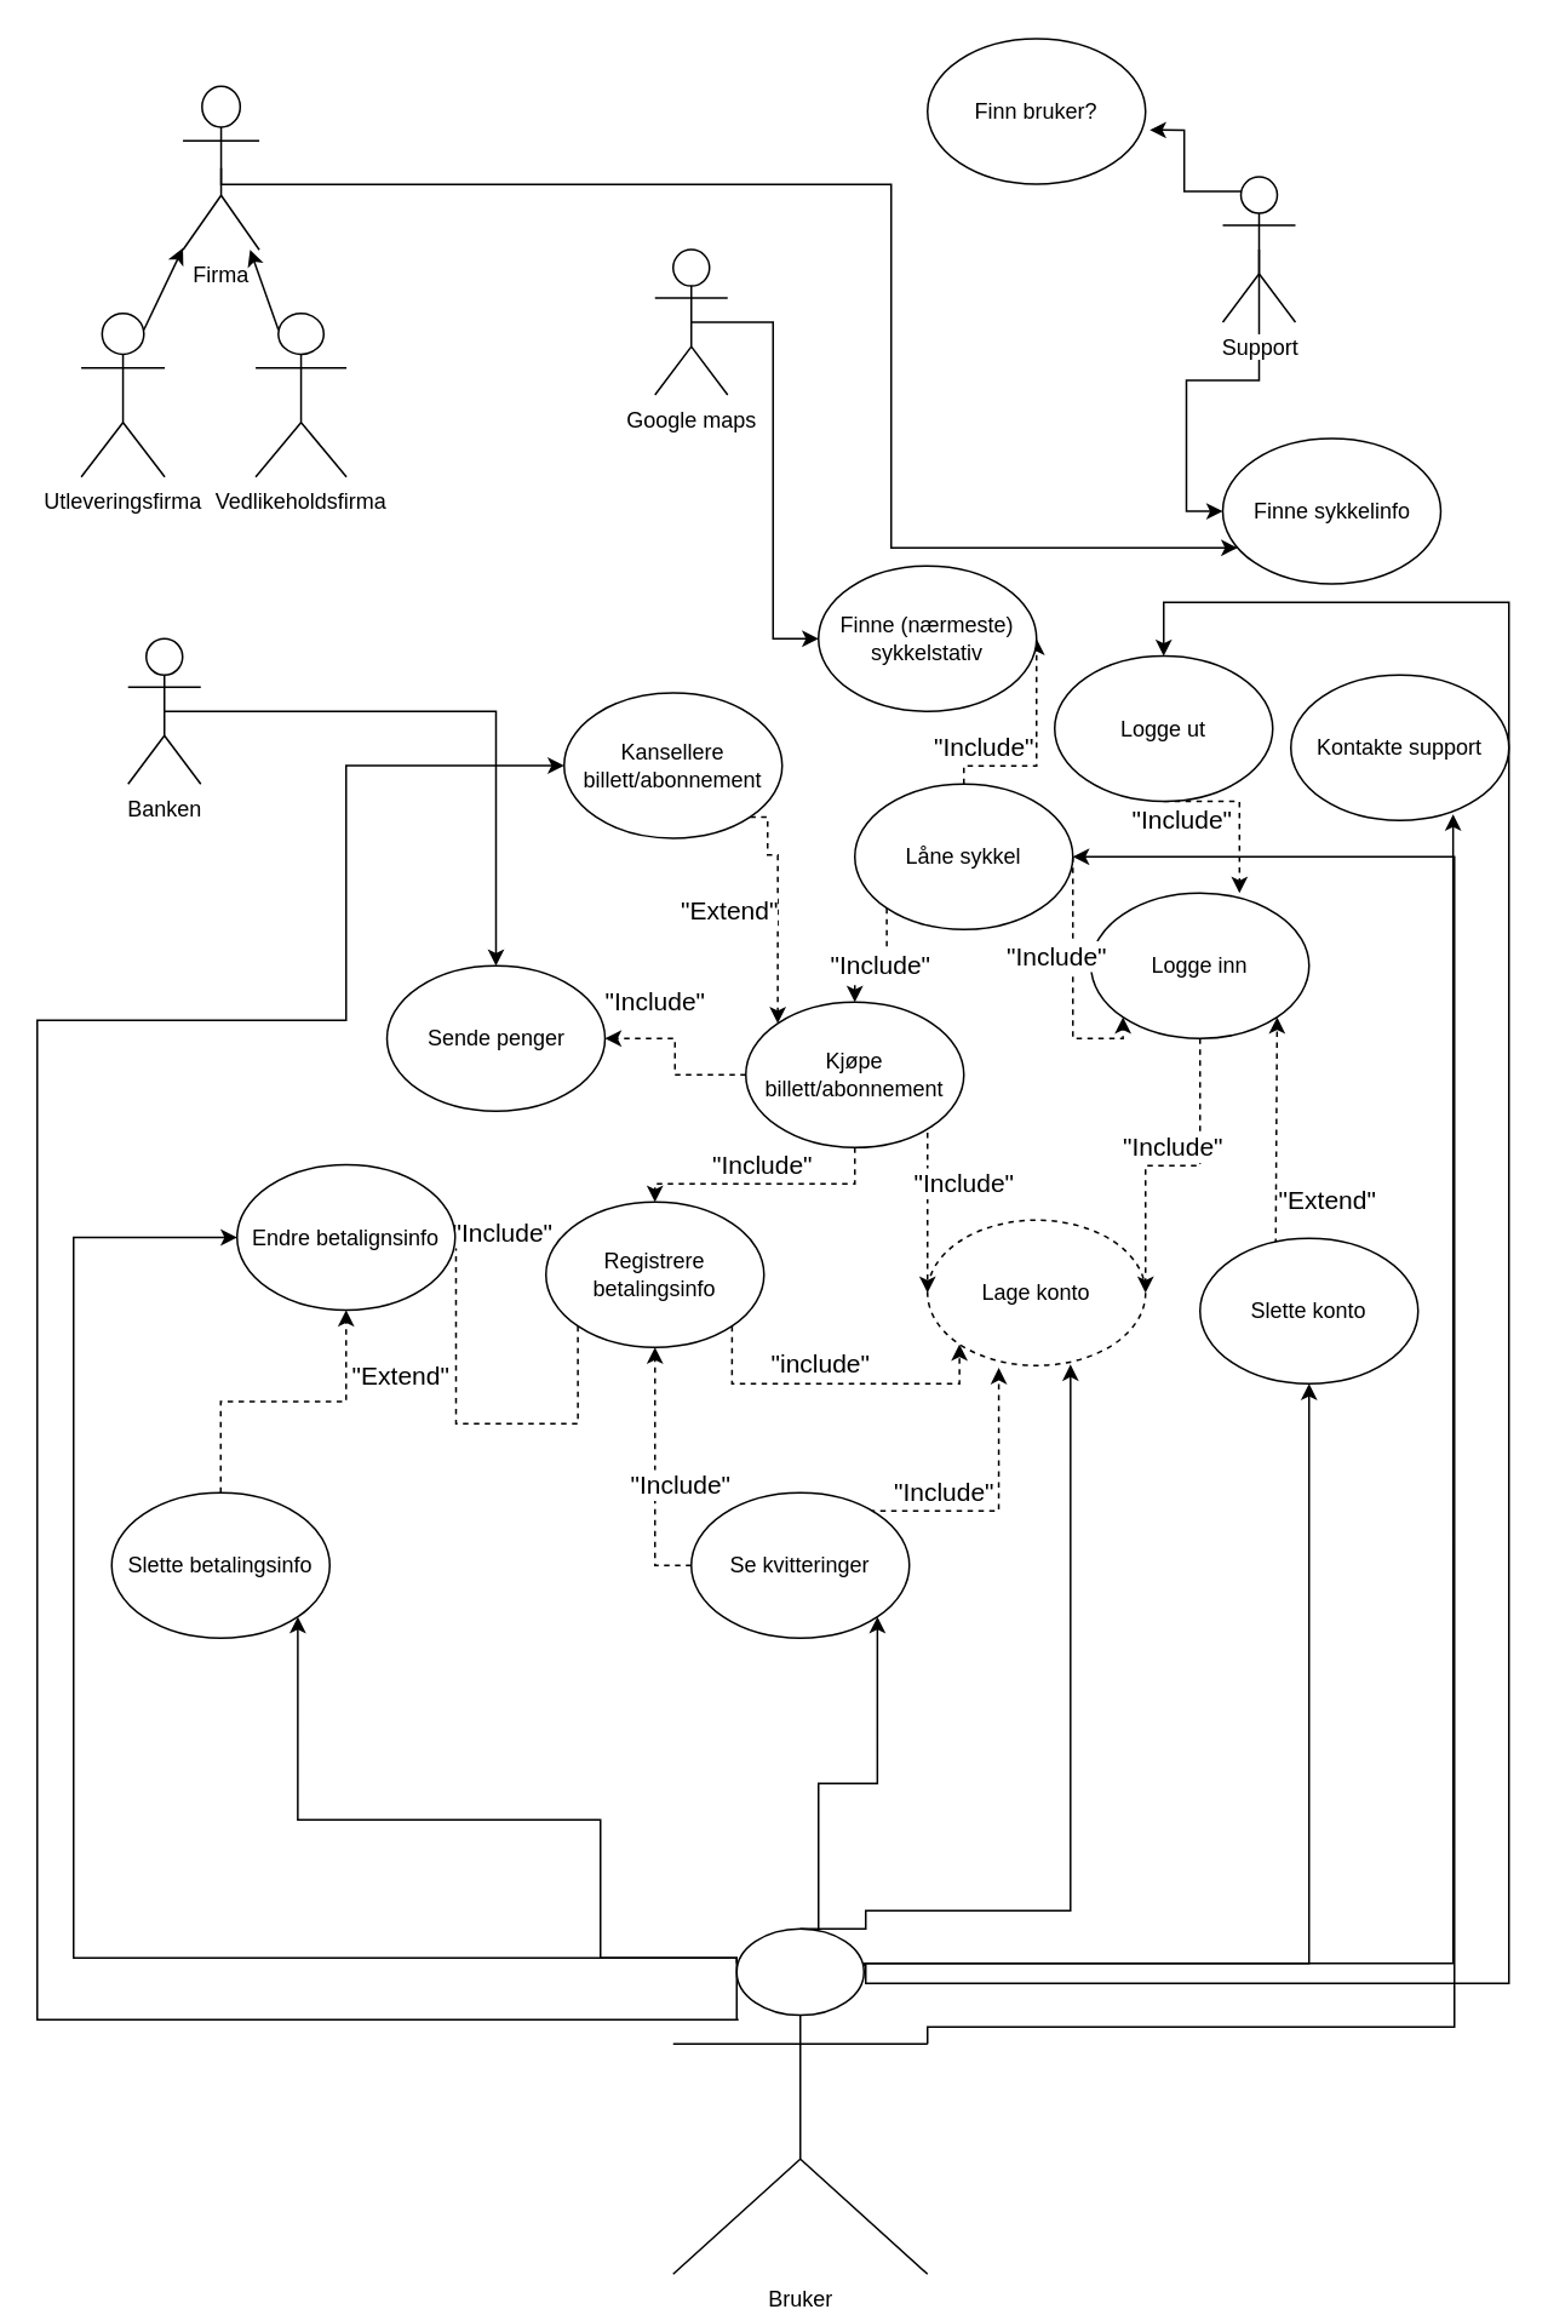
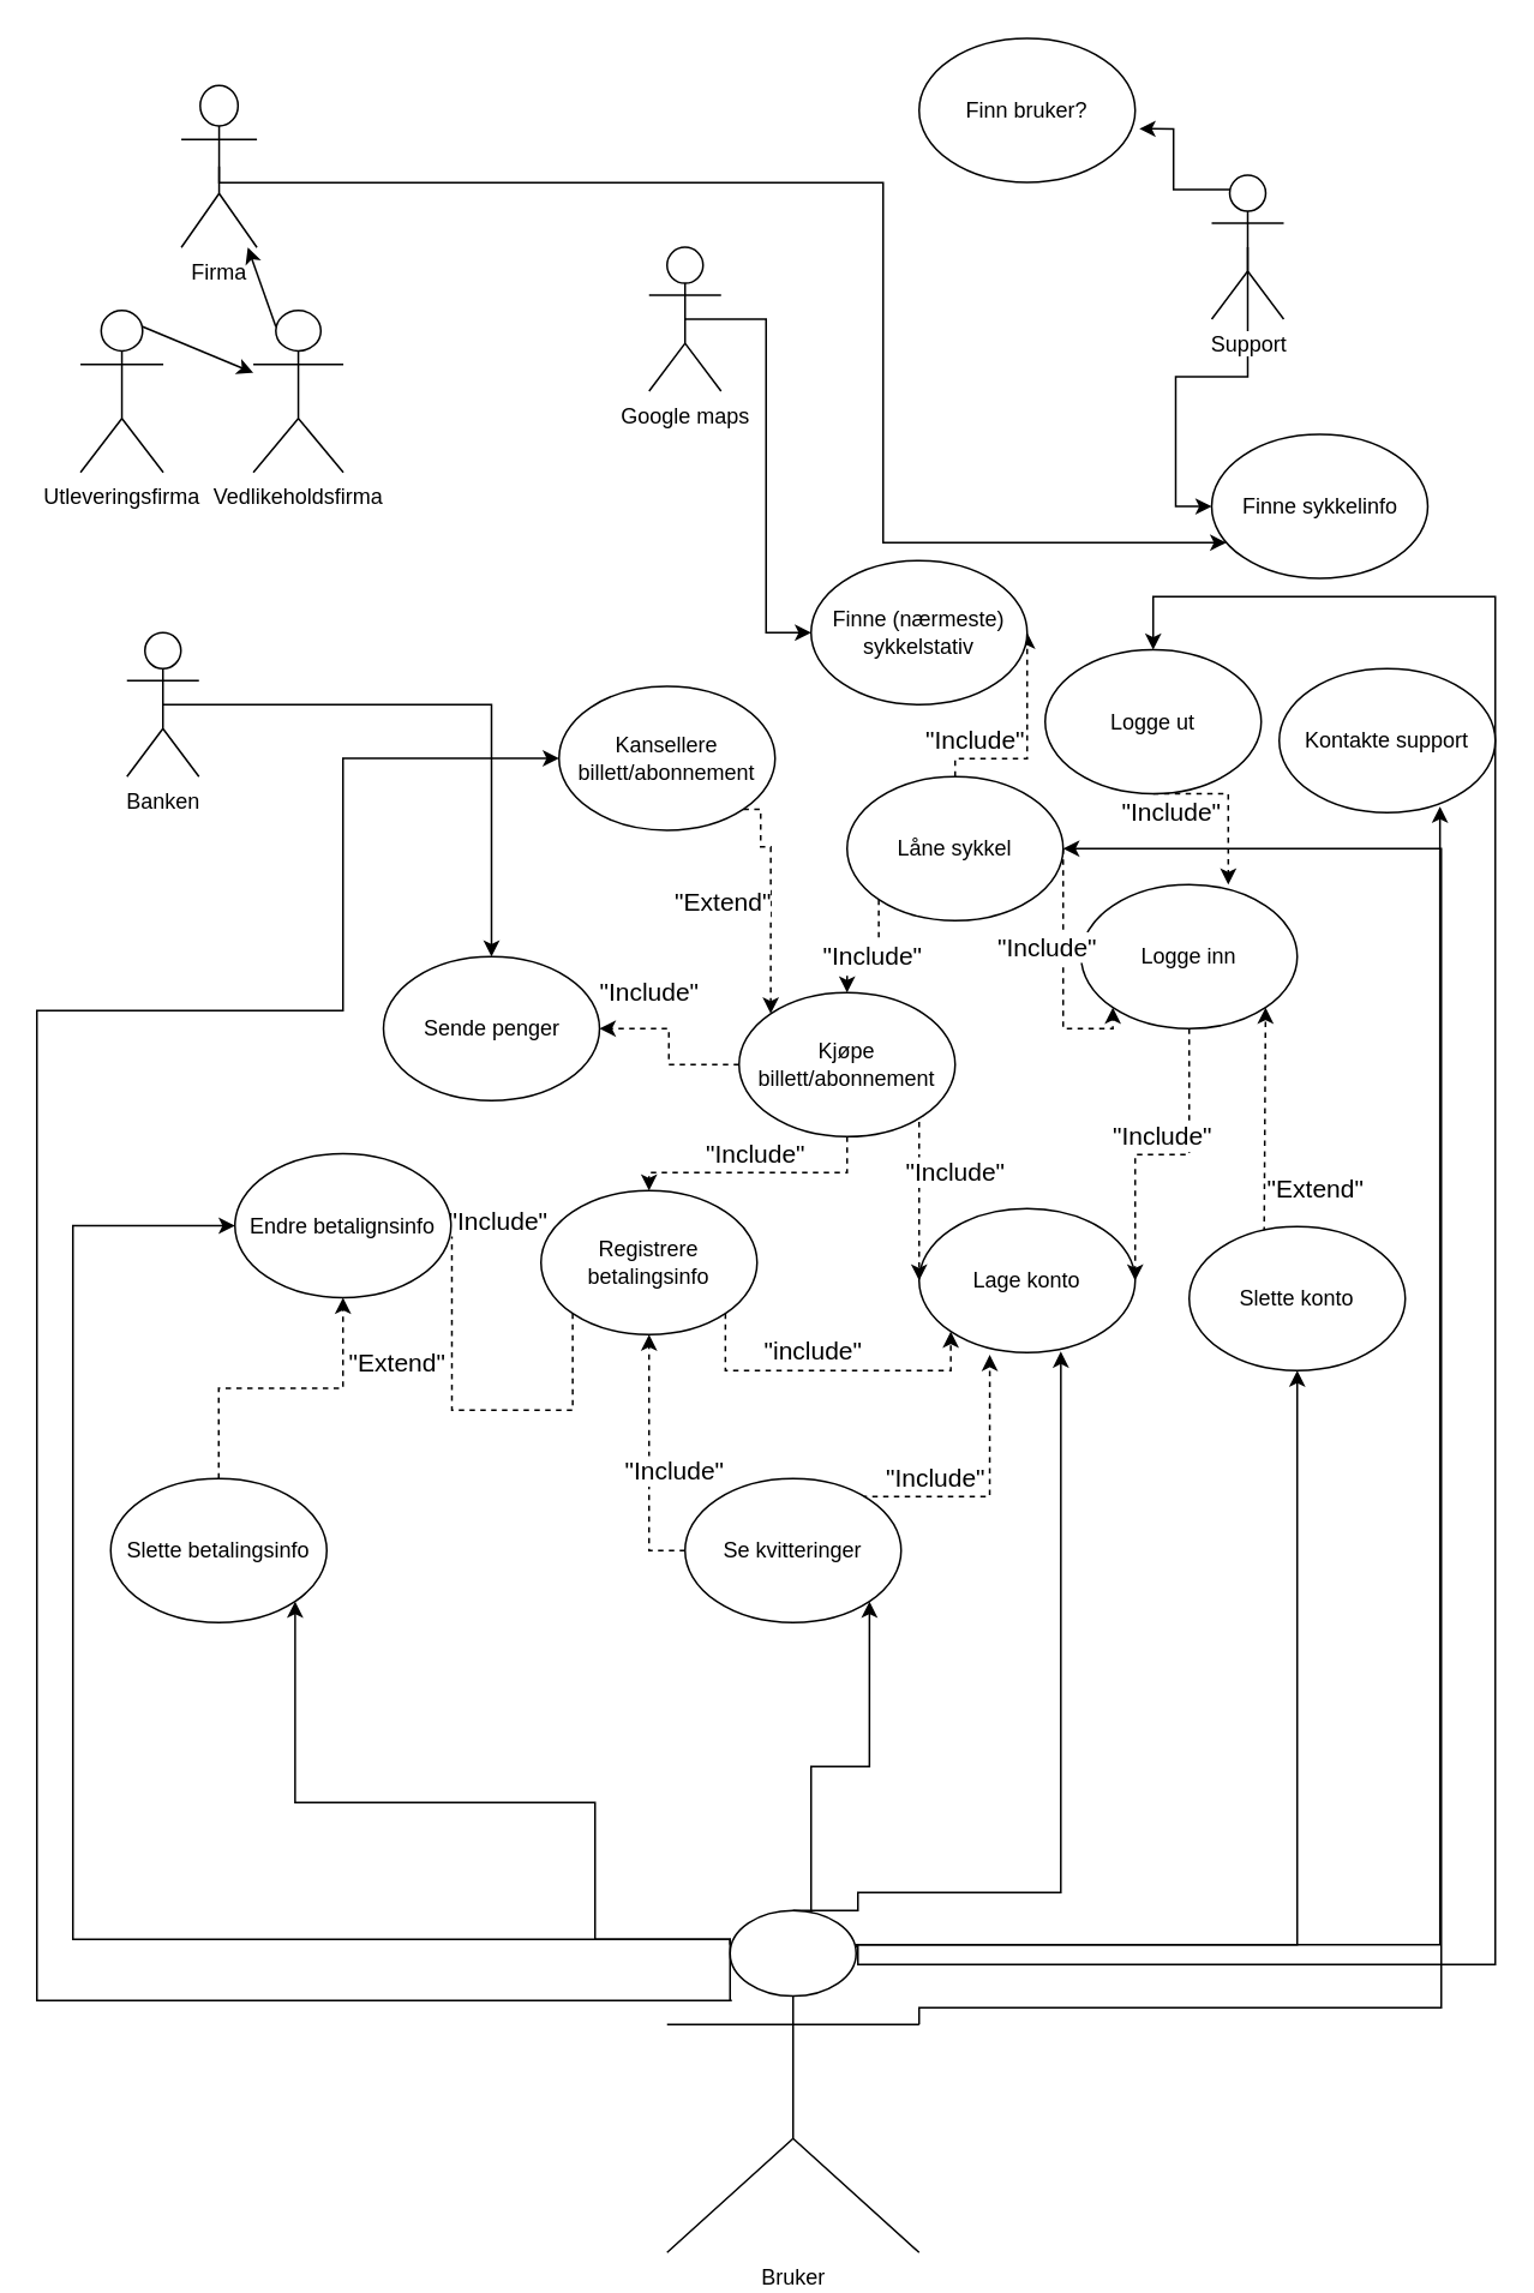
- <mxCell id="56" value="" style="endArrow=classic;html=1;exitX=0.75;exitY=0.1;exitDx=0;exitDy=0;exitPerimeter=0;" edge="1" parent="1" source="54" target="53"><mxGeometry width="50" height="50" relative="1" as="geometry"><mxPoint x="105.206" y="381" as="sourcePoint" /><mxPoint x="130.206" y="331" as="targetPoint" /></mxGeometry></mxCell>
+ <mxCell id="56" value="" style="endArrow=classic;html=1;exitX=0.75;exitY=0.1;exitDx=0;exitDy=0;exitPerimeter=0;" edge="1" parent="1" source="54" target="55"><mxGeometry width="50" height="50" relative="1" as="geometry"><mxPoint x="105.206" y="381" as="sourcePoint" /><mxPoint x="130.206" y="331" as="targetPoint" /></mxGeometry></mxCell>
- <mxCell id="2" value="Lage konto" style="ellipse;whiteSpace=wrap;html=1;dashed=1;" vertex="1" parent="1"><mxGeometry x="510" y="671" width="120" height="80" as="geometry" /></mxCell>
+ <mxCell id="2" value="Lage konto" style="ellipse;whiteSpace=wrap;html=1;" vertex="1" parent="1"><mxGeometry x="510" y="671" width="120" height="80" as="geometry" /></mxCell>
